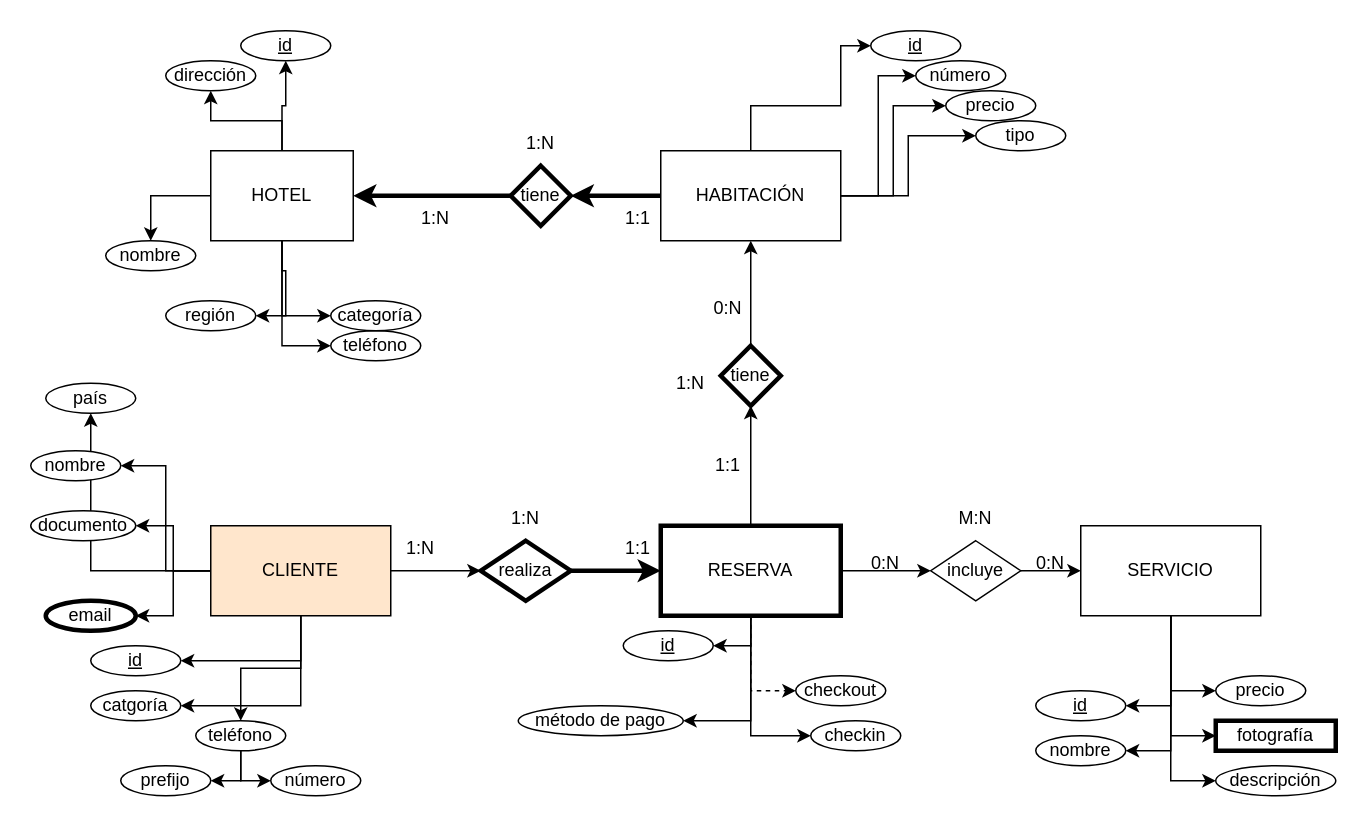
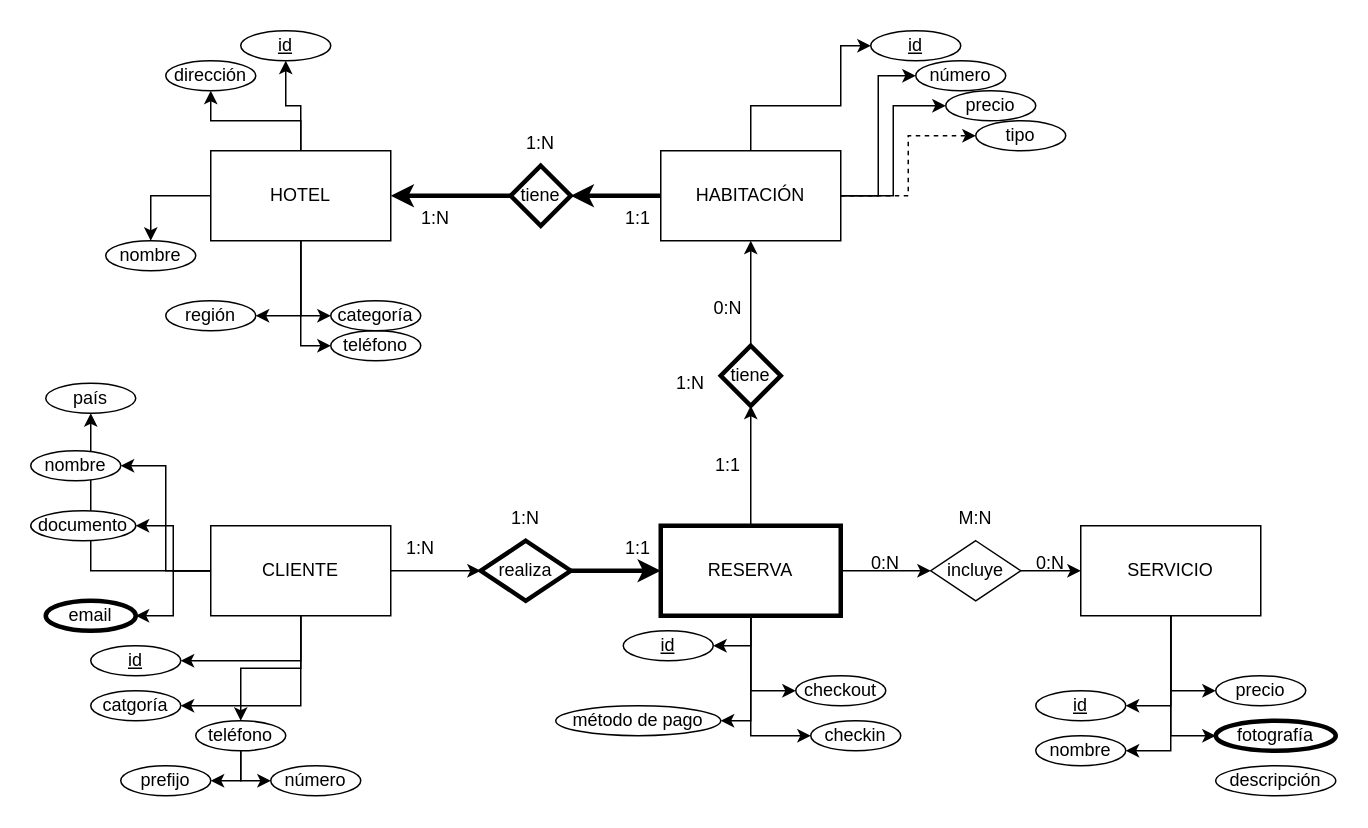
- <mxCell id="6" style="edgeStyle=orthogonalEdgeStyle;rounded=0;orthogonalLoop=1;jettySize=auto;html=1;entryX=0;entryY=0.5;entryDx=0;entryDy=0;" edge="1" parent="1" source="7" target="57"><mxGeometry relative="1" as="geometry" /></mxCell>
+ <mxCell id="6" style="edgeStyle=orthogonalEdgeStyle;rounded=0;orthogonalLoop=1;jettySize=auto;html=1;entryX=0;entryY=0.5;entryDx=0;entryDy=0;dashed=1;" edge="1" parent="1" source="7" target="57"><mxGeometry relative="1" as="geometry" /></mxCell>
- <mxCell id="14" value="HOTEL" style="rounded=0;whiteSpace=wrap;html=1;" vertex="1" parent="1"><mxGeometry x="140" y="100" width="95" height="60" as="geometry" /></mxCell>
+ <mxCell id="14" value="HOTEL" style="rounded=0;whiteSpace=wrap;html=1;" vertex="1" parent="1"><mxGeometry x="140" y="100" width="120" height="60" as="geometry" /></mxCell>
- <mxCell id="23" value="CLIENTE" style="rounded=0;whiteSpace=wrap;html=1;fillColor=#ffe6cc;" vertex="1" parent="1"><mxGeometry x="140" y="350" width="120" height="60" as="geometry" /></mxCell>
+ <mxCell id="23" value="CLIENTE" style="rounded=0;whiteSpace=wrap;html=1;" vertex="1" parent="1"><mxGeometry x="140" y="350" width="120" height="60" as="geometry" /></mxCell>
- <mxCell id="26" style="edgeStyle=orthogonalEdgeStyle;rounded=0;orthogonalLoop=1;jettySize=auto;html=1;entryX=0;entryY=0.5;entryDx=0;entryDy=0;dashed=1;" edge="1" parent="1" source="30" target="60"><mxGeometry relative="1" as="geometry" /></mxCell>
+ <mxCell id="26" style="edgeStyle=orthogonalEdgeStyle;rounded=0;orthogonalLoop=1;jettySize=auto;html=1;entryX=0;entryY=0.5;entryDx=0;entryDy=0;" edge="1" parent="1" source="30" target="60"><mxGeometry relative="1" as="geometry" /></mxCell>
- <mxCell id="61" value="método de pago" style="ellipse;whiteSpace=wrap;html=1;" vertex="1" parent="1"><mxGeometry x="345" y="470" width="110" height="20" as="geometry" /></mxCell>
+ <mxCell id="61" value="método de pago" style="ellipse;whiteSpace=wrap;html=1;" vertex="1" parent="1"><mxGeometry x="370" y="470" width="110" height="20" as="geometry" /></mxCell>
- <mxCell id="65" value="fotografía" style="whiteSpace=wrap;html=1;strokeWidth=3;rounded=0;" vertex="1" parent="1"><mxGeometry x="810" y="480" width="80" height="20" as="geometry" /></mxCell>
+ <mxCell id="65" value="fotografía" style="ellipse;whiteSpace=wrap;html=1;strokeWidth=3;" vertex="1" parent="1"><mxGeometry x="810" y="480" width="80" height="20" as="geometry" /></mxCell>
- <mxCell id="35" style="edgeStyle=orthogonalEdgeStyle;rounded=0;orthogonalLoop=1;jettySize=auto;html=1;entryX=0;entryY=0.5;entryDx=0;entryDy=0;" edge="1" parent="1" source="36" target="66"><mxGeometry relative="1" as="geometry" /></mxCell>
